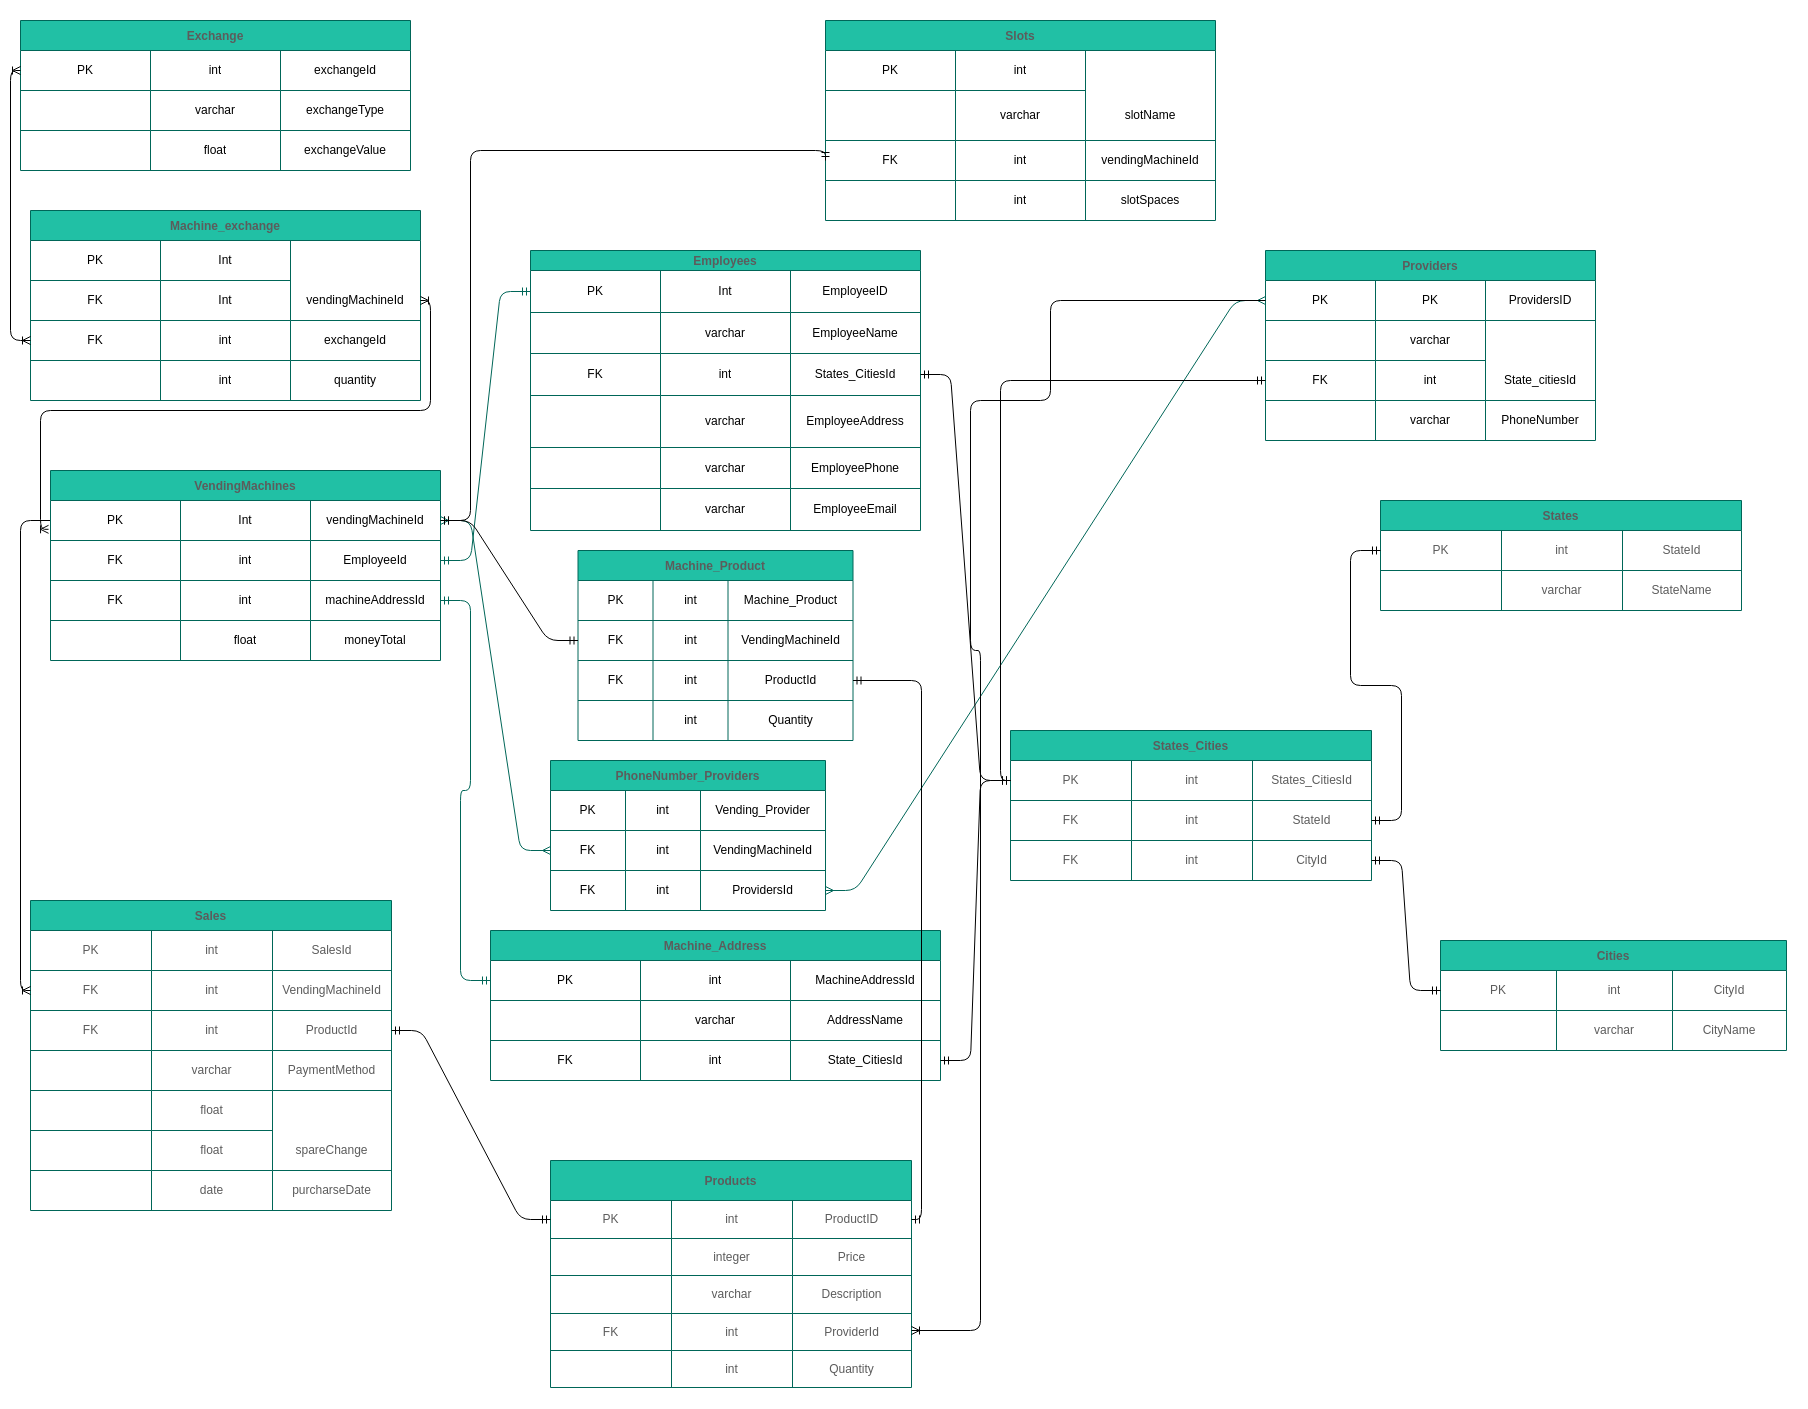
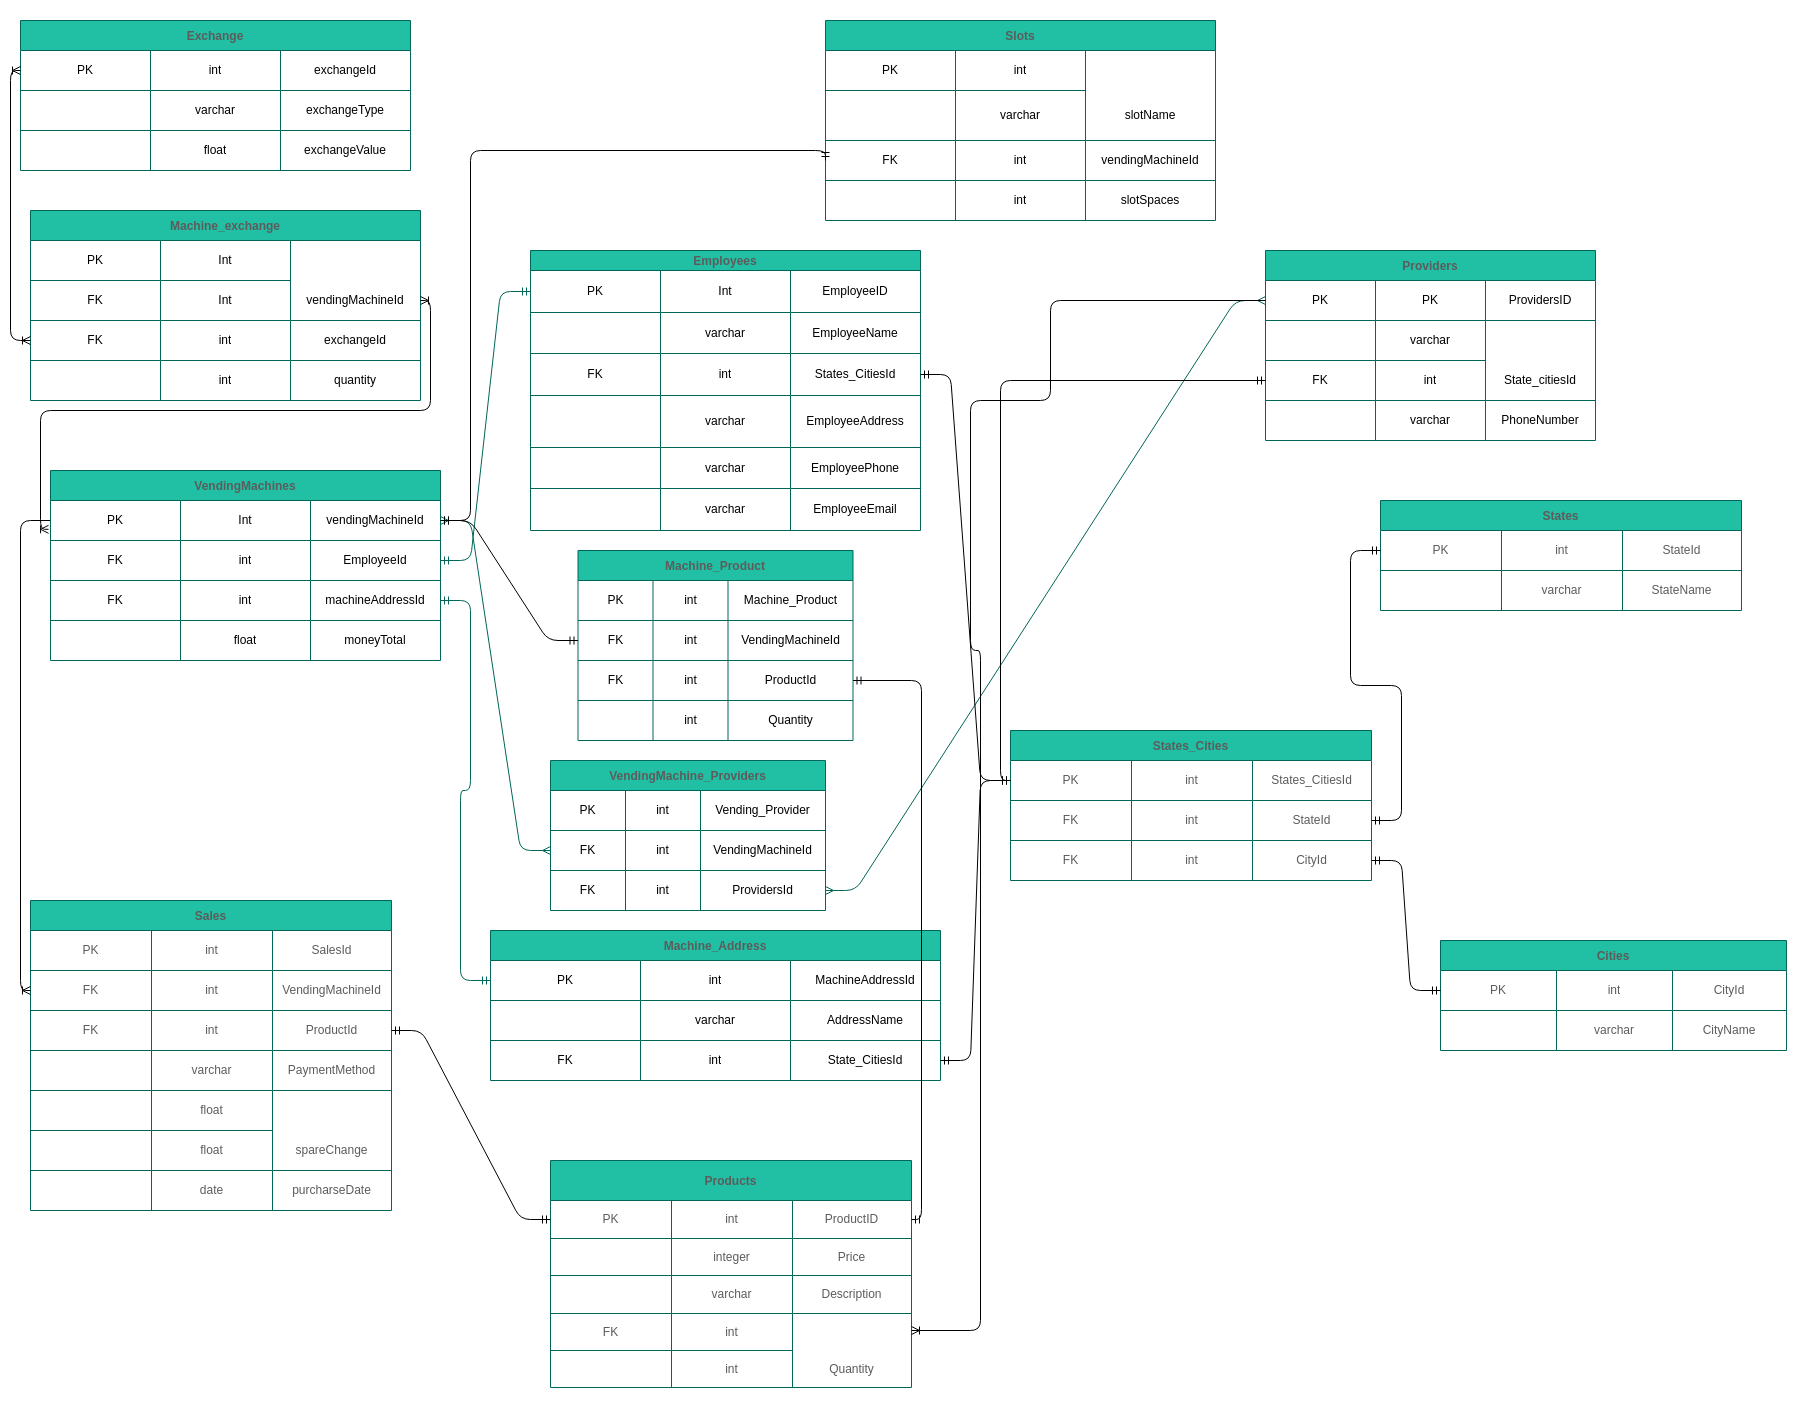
- <mxCell id="39" value="PhoneNumber_Providers" style="shape=table;startSize=30;container=1;collapsible=0;childLayout=tableLayout;fontStyle=1;align=center;pointerEvents=1;rounded=0;sketch=0;fontColor=#5C5C5C;strokeColor=#006658;fillColor=#21C0A5;" parent="1" vertex="1"><mxGeometry x="550" y="760" width="275" height="150" as="geometry" /></mxCell>
+ <mxCell id="39" value="VendingMachine_Providers" style="shape=table;startSize=30;container=1;collapsible=0;childLayout=tableLayout;fontStyle=1;align=center;pointerEvents=1;rounded=0;sketch=0;fontColor=#5C5C5C;strokeColor=#006658;fillColor=#21C0A5;" parent="1" vertex="1"><mxGeometry x="550" y="760" width="275" height="150" as="geometry" /></mxCell>
- <mxCell id="127" value="ProviderId" style="shape=partialRectangle;html=1;whiteSpace=wrap;connectable=0;fillColor=none;top=0;left=0;bottom=0;right=0;overflow=hidden;pointerEvents=1;strokeColor=#006658;fontColor=#5C5C5C;" parent="124" vertex="1"><mxGeometry x="242" width="119" height="37" as="geometry" /></mxCell>
